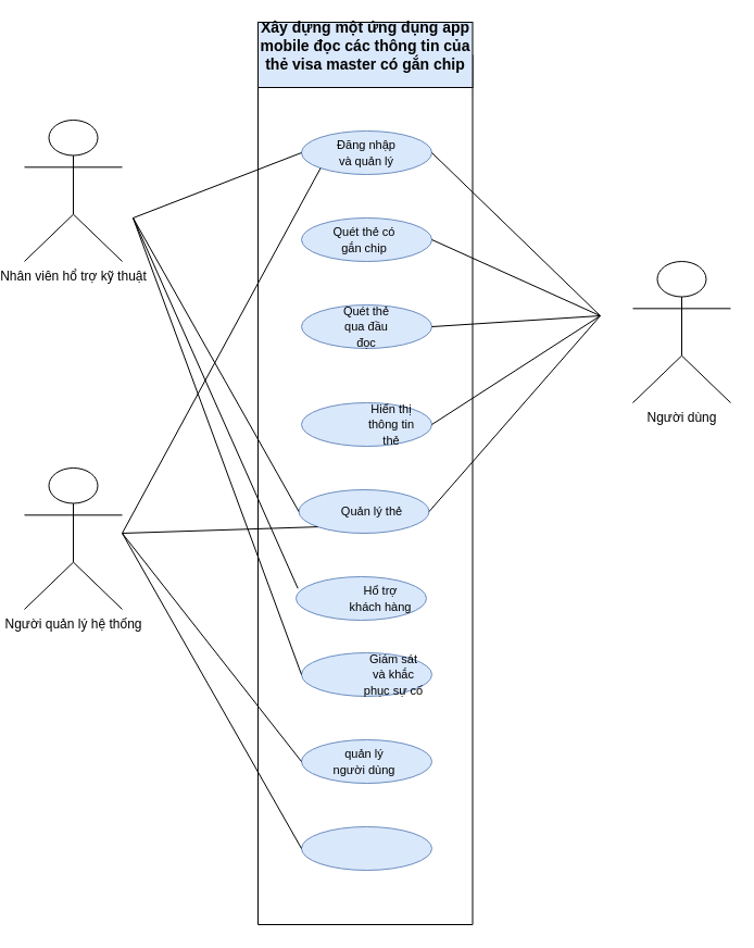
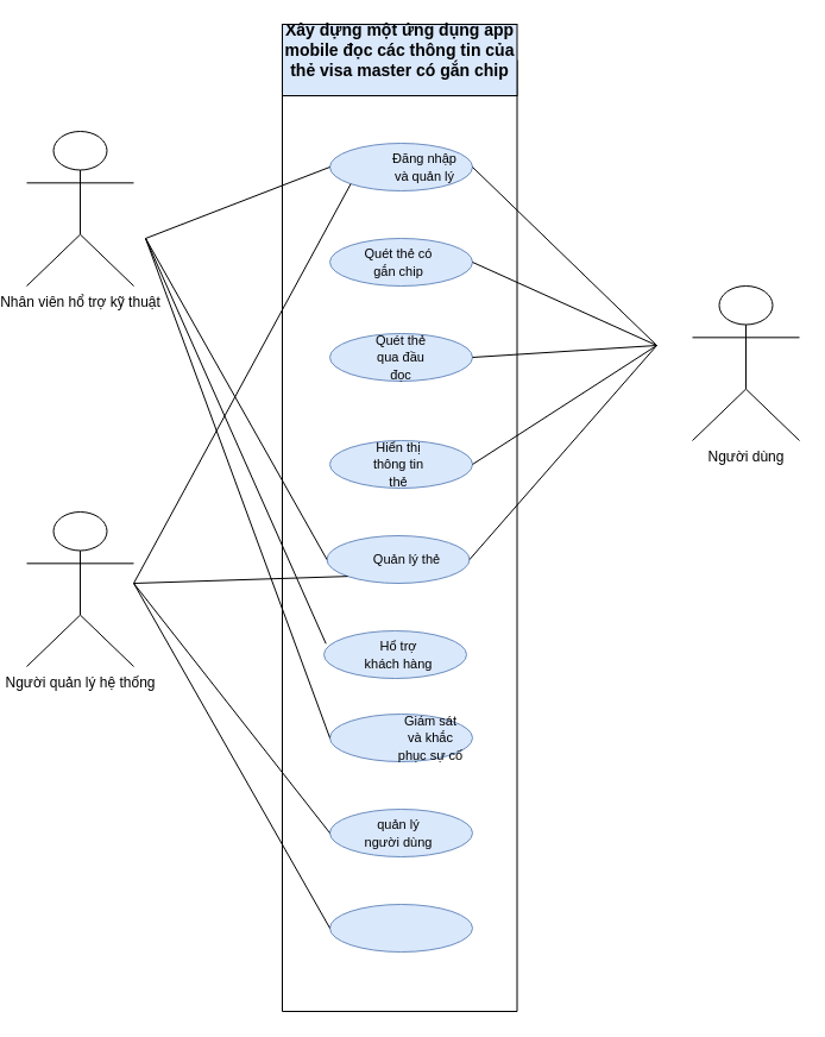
- <mxCell id="10" value="&lt;font style=&quot;font-size: 11px;&quot;&gt;Đăng nhập và quản lý&lt;/font&gt;" style="text;html=1;align=center;verticalAlign=middle;whiteSpace=wrap;rounded=0;" parent="2" vertex="1"><mxGeometry x="70" y="75" width="60" height="30" as="geometry" /></mxCell>
+ <mxCell id="10" value="&lt;font style=&quot;font-size: 11px;&quot;&gt;Đăng nhập và quản lý&lt;/font&gt;" style="text;html=1;align=center;verticalAlign=middle;whiteSpace=wrap;rounded=0;" parent="2" vertex="1"><mxGeometry x="90" y="75" width="60" height="30" as="geometry" /></mxCell>
- <mxCell id="17" value="&lt;span style=&quot;font-size: 11px;&quot;&gt;Hiển thị thông tin thẻ&lt;/span&gt;" style="text;html=1;align=center;verticalAlign=middle;whiteSpace=wrap;rounded=0;" parent="2" vertex="1"><mxGeometry x="92.5" y="325" width="60" height="30" as="geometry" /></mxCell>
+ <mxCell id="17" value="&lt;span style=&quot;font-size: 11px;&quot;&gt;Hiển thị thông tin thẻ&lt;/span&gt;" style="text;html=1;align=center;verticalAlign=middle;whiteSpace=wrap;rounded=0;" parent="2" vertex="1"><mxGeometry x="67.5" y="325" width="60" height="30" as="geometry" /></mxCell>
- <mxCell id="19" value="&lt;span style=&quot;font-size: 11px;&quot;&gt;Hổ trợ khách hàng&lt;/span&gt;" style="text;html=1;align=center;verticalAlign=middle;whiteSpace=wrap;rounded=0;" parent="2" vertex="1"><mxGeometry x="82.5" y="485" width="60" height="30" as="geometry" /></mxCell>
+ <mxCell id="19" value="&lt;span style=&quot;font-size: 11px;&quot;&gt;Hổ trợ khách hàng&lt;/span&gt;" style="text;html=1;align=center;verticalAlign=middle;whiteSpace=wrap;rounded=0;" parent="2" vertex="1"><mxGeometry x="67.5" y="485" width="60" height="30" as="geometry" /></mxCell>
